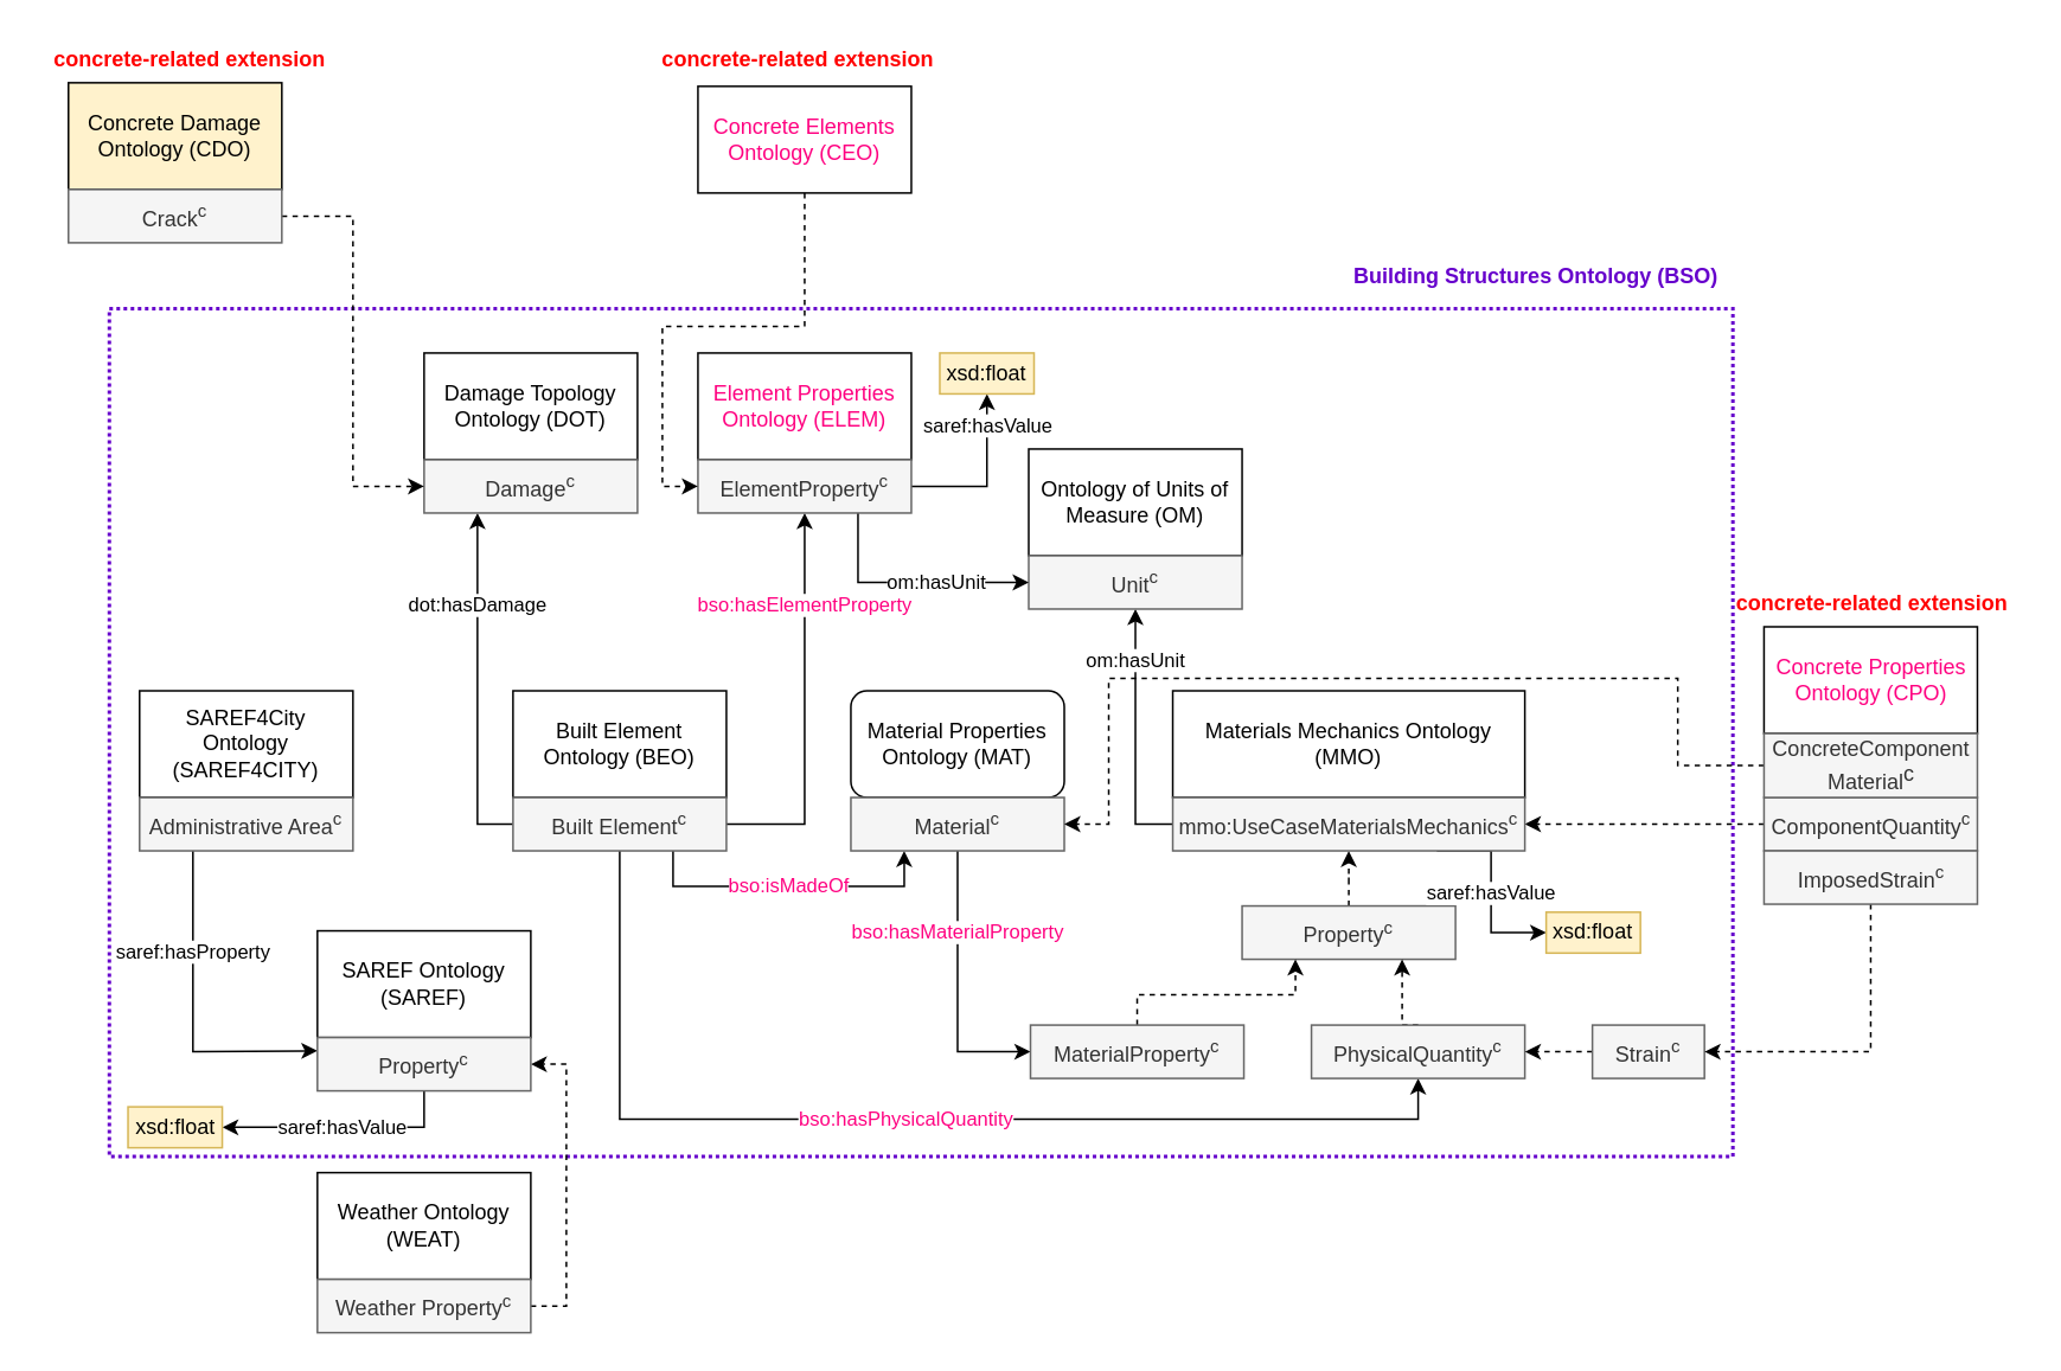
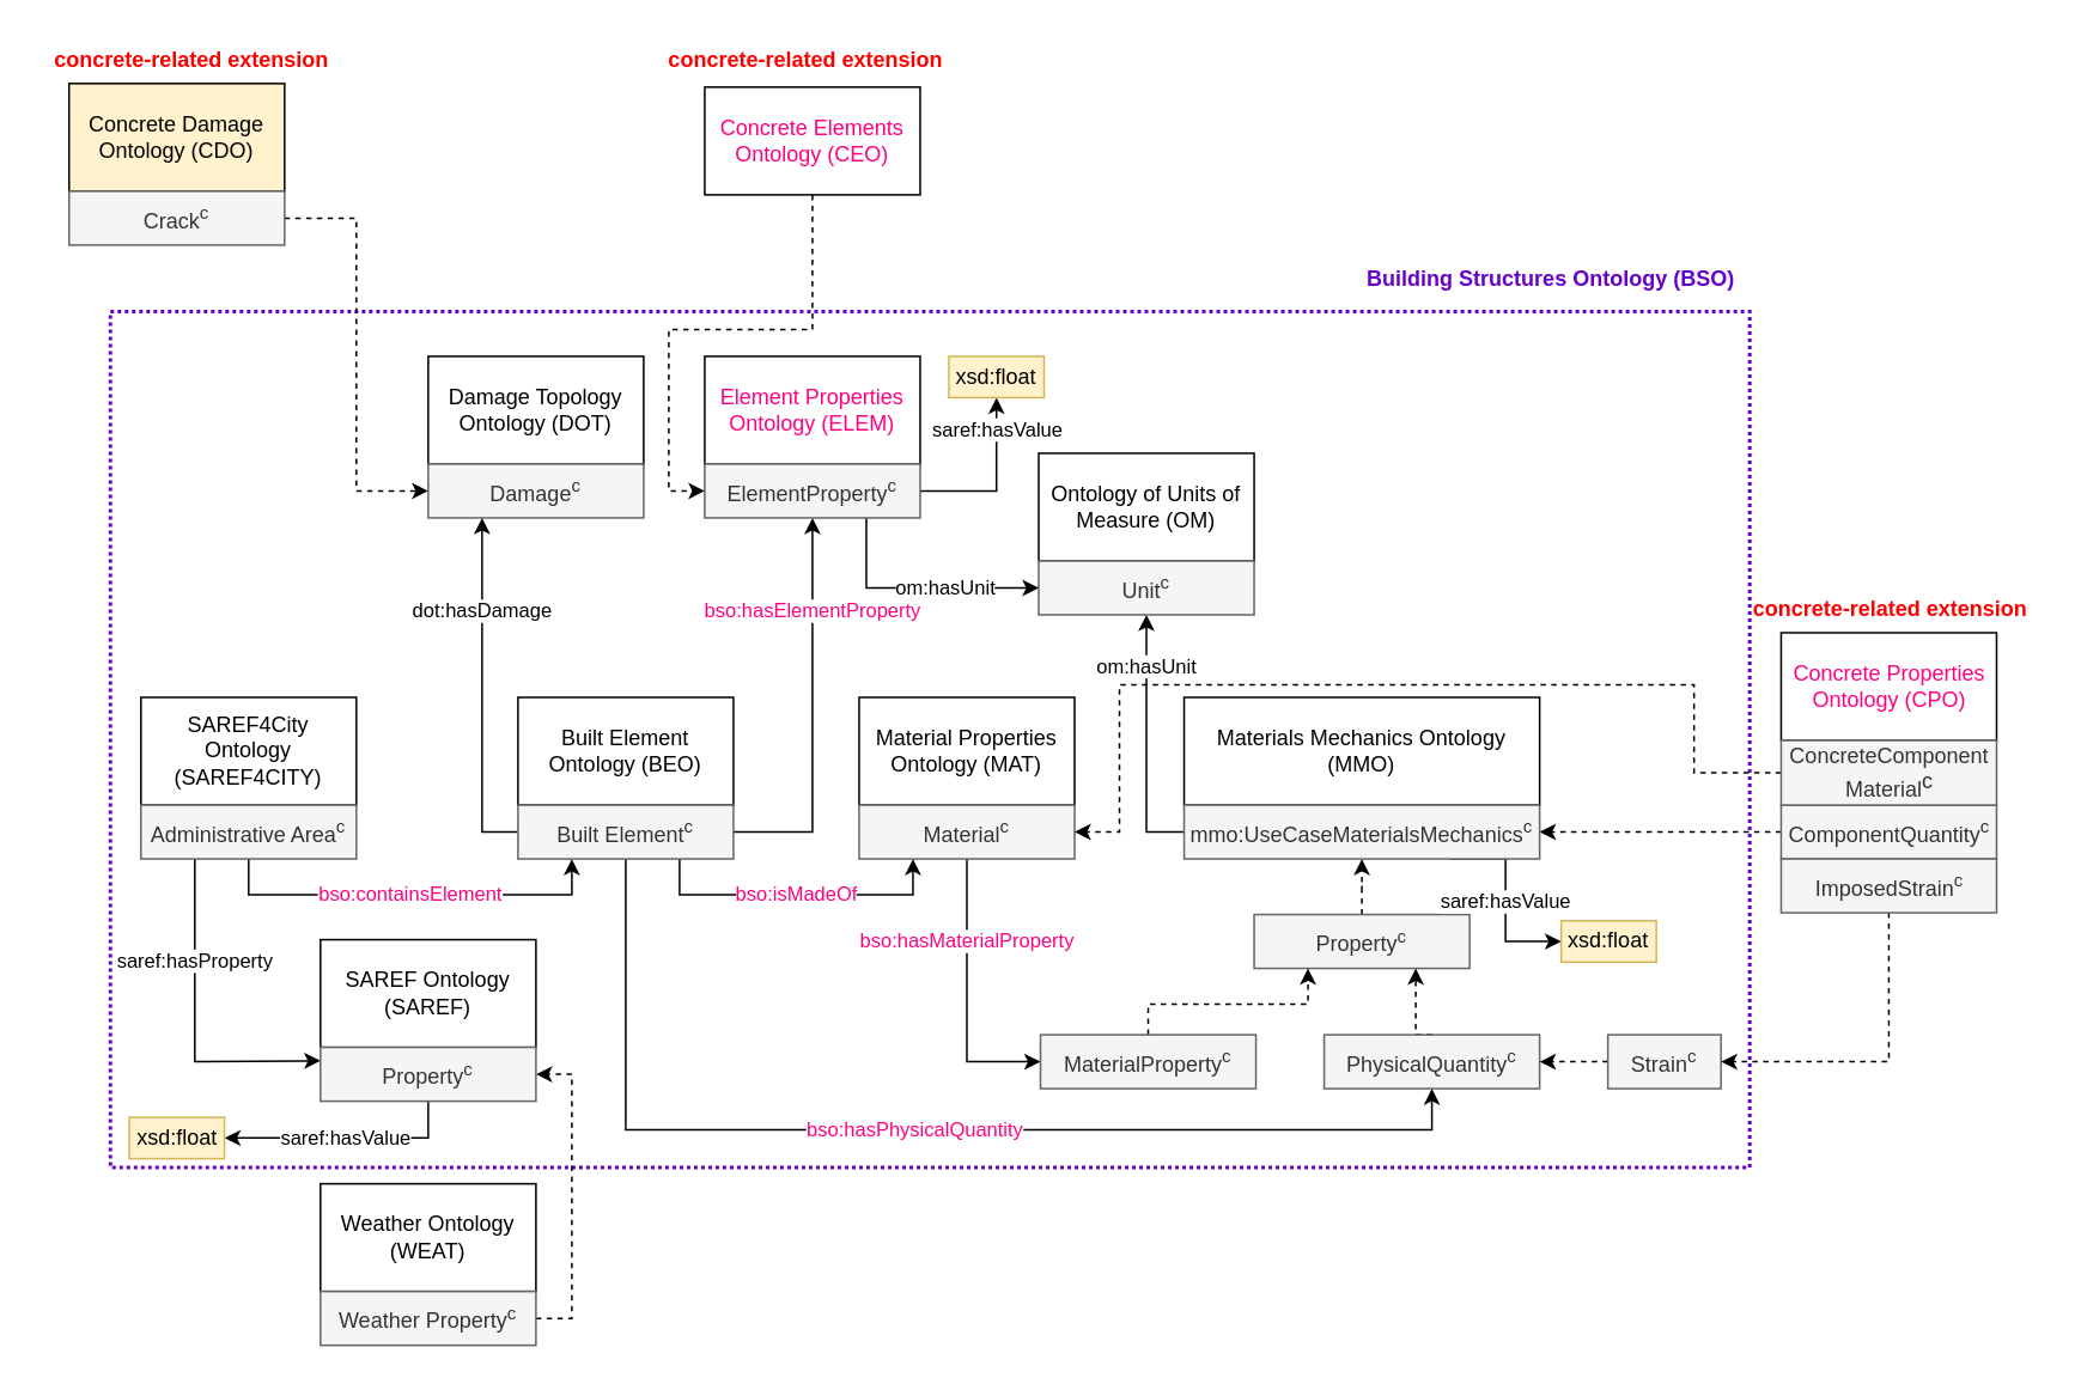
- <mxCell id="18" value="Material Properties Ontology (MAT)" style="whiteSpace=wrap;html=1;rounded=1;" parent="1" vertex="1"><mxGeometry x="478" y="388" width="120" height="60" as="geometry" /></mxCell>
+ <mxCell id="18" value="Material Properties Ontology (MAT)" style="rounded=0;whiteSpace=wrap;html=1;" parent="1" vertex="1"><mxGeometry x="478" y="388" width="120" height="60" as="geometry" /></mxCell>
+ <mxCell id="8" value="&lt;font style=&quot;color: rgb(255, 0, 128);&quot;&gt;bso:containsElement&lt;/font&gt;" style="edgeStyle=orthogonalEdgeStyle;rounded=0;orthogonalLoop=1;jettySize=auto;html=1;exitX=0.5;exitY=1;exitDx=0;exitDy=0;entryX=0.25;entryY=1;entryDx=0;entryDy=0;" parent="1" source="9" target="15" edge="1"><mxGeometry relative="1" as="geometry" /></mxCell>
